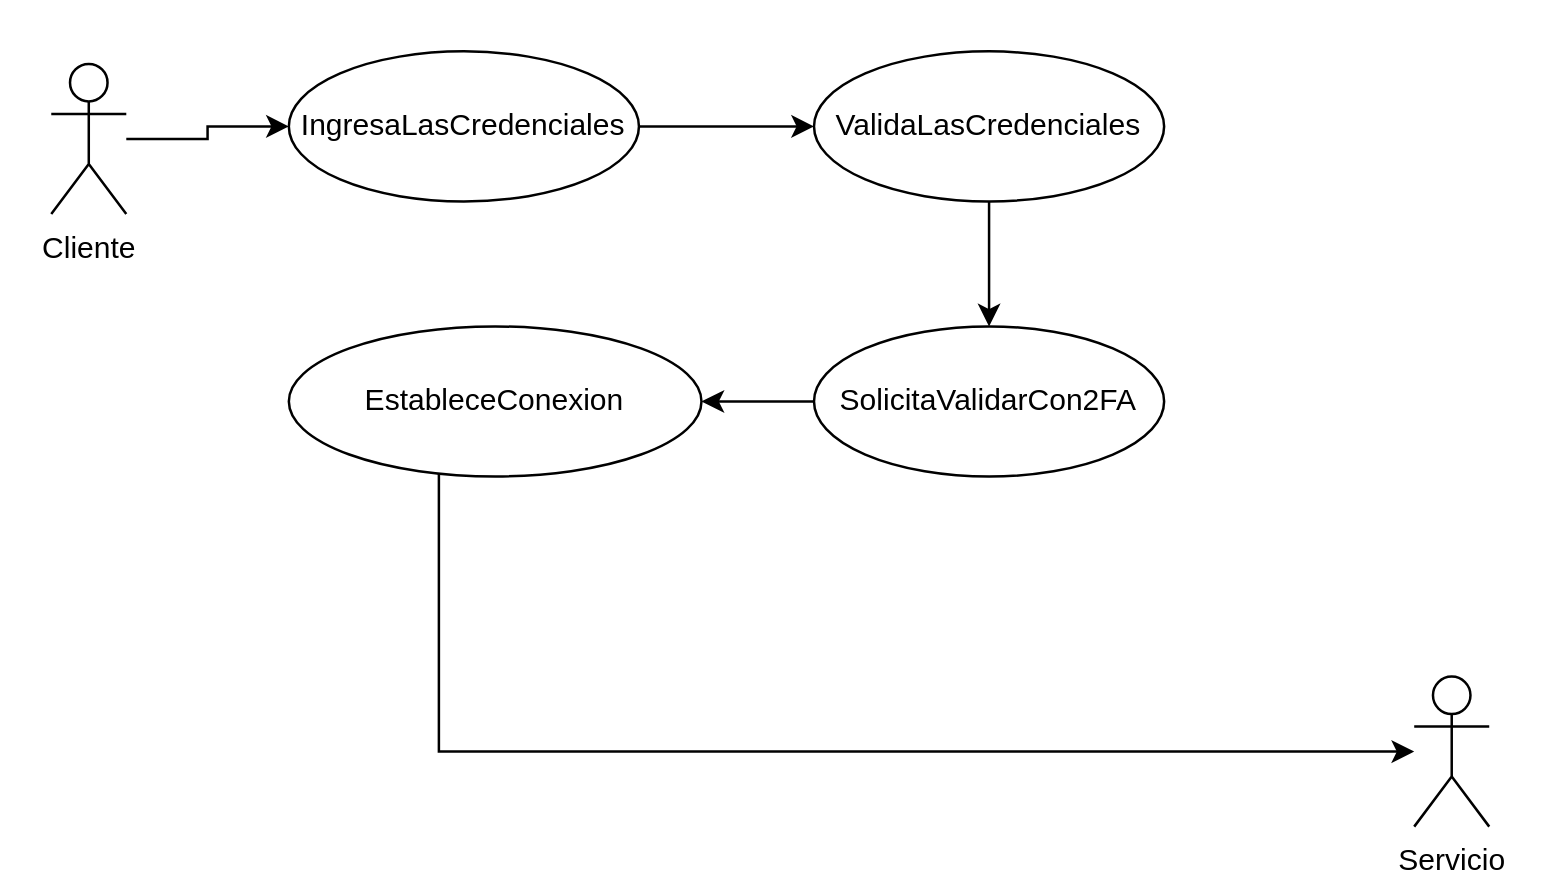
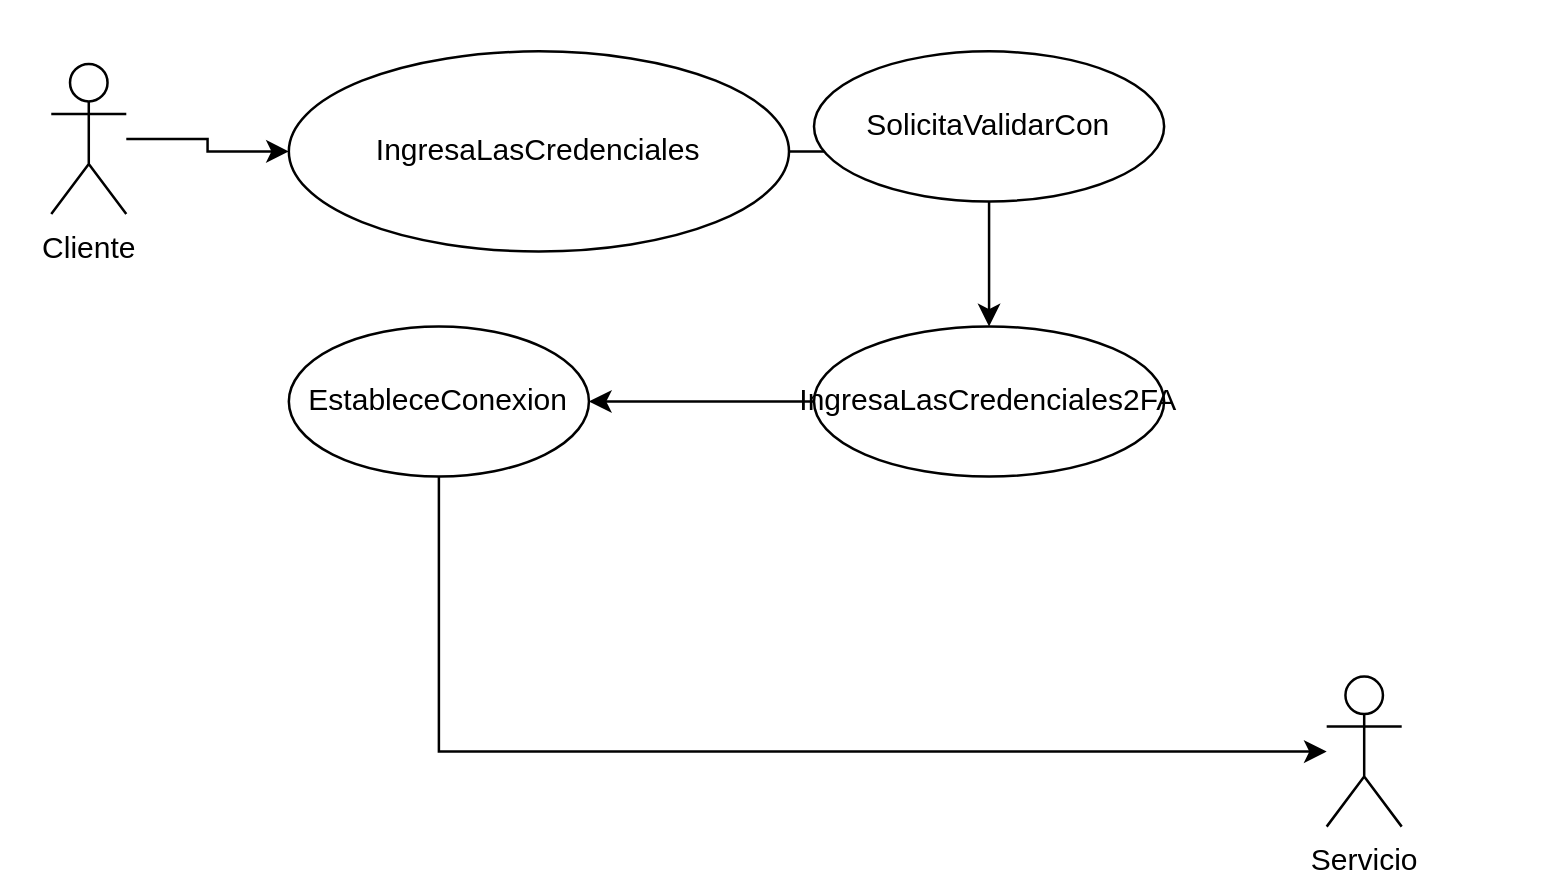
- <mxCell id="6" value="IngresaLasCredenciales" style="ellipse;whiteSpace=wrap;html=1;" vertex="1" parent="1"><mxGeometry x="115" y="20" width="140" height="60" as="geometry" /></mxCell>
+ <mxCell id="6" value="IngresaLasCredenciales" style="ellipse;whiteSpace=wrap;html=1;" vertex="1" parent="1"><mxGeometry x="115" y="20" width="200" height="80" as="geometry" /></mxCell>
- <mxCell id="10" value="ValidaLasCredenciales" style="ellipse;whiteSpace=wrap;html=1;" vertex="1" parent="1"><mxGeometry x="325" y="20" width="140" height="60" as="geometry" /></mxCell>
+ <mxCell id="10" value="SolicitaValidarCon" style="ellipse;whiteSpace=wrap;html=1;" vertex="1" parent="1"><mxGeometry x="325" y="20" width="140" height="60" as="geometry" /></mxCell>
- <mxCell id="12" value="EstableceConexion" style="ellipse;whiteSpace=wrap;html=1;" vertex="1" parent="1"><mxGeometry x="115" y="130" width="165" height="60" as="geometry" /></mxCell>
+ <mxCell id="12" value="EstableceConexion" style="ellipse;whiteSpace=wrap;html=1;" vertex="1" parent="1"><mxGeometry x="115" y="130" width="120" height="60" as="geometry" /></mxCell>
- <mxCell id="8" value="SolicitaValidarCon2FA" style="ellipse;whiteSpace=wrap;html=1;" vertex="1" parent="1"><mxGeometry x="325" y="130" width="140" height="60" as="geometry" /></mxCell>
+ <mxCell id="8" value="IngresaLasCredenciales2FA" style="ellipse;whiteSpace=wrap;html=1;" vertex="1" parent="1"><mxGeometry x="325" y="130" width="140" height="60" as="geometry" /></mxCell>
- <mxCell id="4" value="Servicio" style="shape=umlActor;verticalLabelPosition=bottom;verticalAlign=top;html=1;outlineConnect=0;" vertex="1" parent="1"><mxGeometry x="565" y="270" width="30" height="60" as="geometry" /></mxCell>
+ <mxCell id="4" value="Servicio" style="shape=umlActor;verticalLabelPosition=bottom;verticalAlign=top;html=1;outlineConnect=0;" vertex="1" parent="1"><mxGeometry x="530" y="270" width="30" height="60" as="geometry" /></mxCell>
